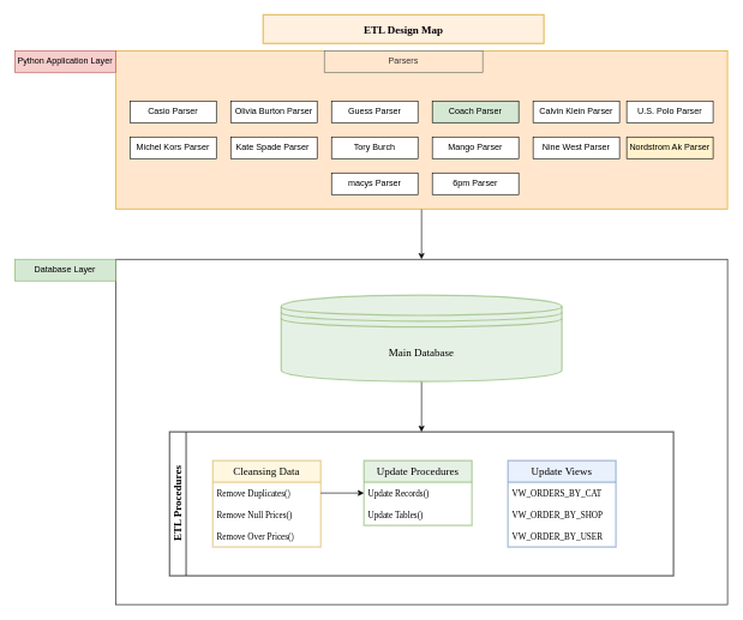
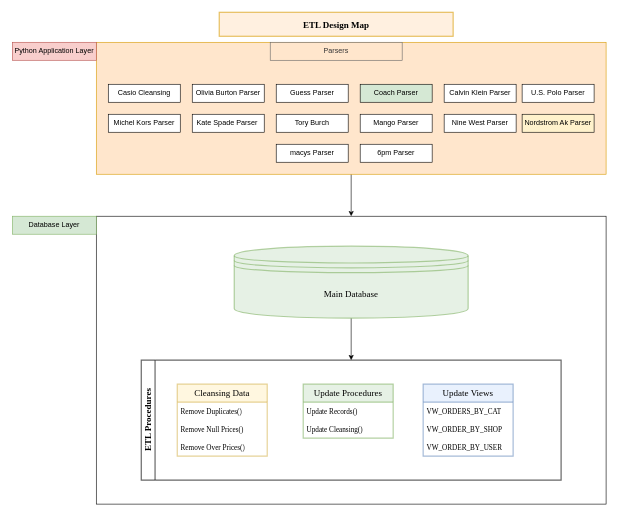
- <mxCell id="6" value="Casio Parser" style="rounded=0;whiteSpace=wrap;html=1;" vertex="1" parent="1"><mxGeometry x="180" y="140" width="120" height="30" as="geometry" /></mxCell>
+ <mxCell id="6" value="Casio Cleansing" style="rounded=0;whiteSpace=wrap;html=1;" vertex="1" parent="1"><mxGeometry x="180" y="140" width="120" height="30" as="geometry" /></mxCell>
- <mxCell id="33" style="edgeStyle=orthogonalEdgeStyle;rounded=0;orthogonalLoop=1;jettySize=auto;html=1;fontFamily=Verdana;fontSize=12;" edge="1" parent="25" source="27" target="31"><mxGeometry relative="1" as="geometry" /></mxCell>
- <mxCell id="32" value="&lt;font style=&quot;font-size: 12px;&quot;&gt;Update Tables()&lt;/font&gt;" style="text;strokeColor=none;fillColor=none;align=left;verticalAlign=middle;spacingLeft=4;spacingRight=4;overflow=hidden;points=[[0,0.5],[1,0.5]];portConstraint=eastwest;rotatable=0;whiteSpace=wrap;html=1;strokeWidth=2;fontFamily=Verdana;fontSize=15;opacity=60;" vertex="1" parent="30"><mxGeometry y="60" width="150" height="30" as="geometry" /></mxCell>
+ <mxCell id="32" value="&lt;font style=&quot;font-size: 12px;&quot;&gt;Update Cleansing()&lt;/font&gt;" style="text;strokeColor=none;fillColor=none;align=left;verticalAlign=middle;spacingLeft=4;spacingRight=4;overflow=hidden;points=[[0,0.5],[1,0.5]];portConstraint=eastwest;rotatable=0;whiteSpace=wrap;html=1;strokeWidth=2;fontFamily=Verdana;fontSize=15;opacity=60;" vertex="1" parent="30"><mxGeometry y="60" width="150" height="30" as="geometry" /></mxCell>
